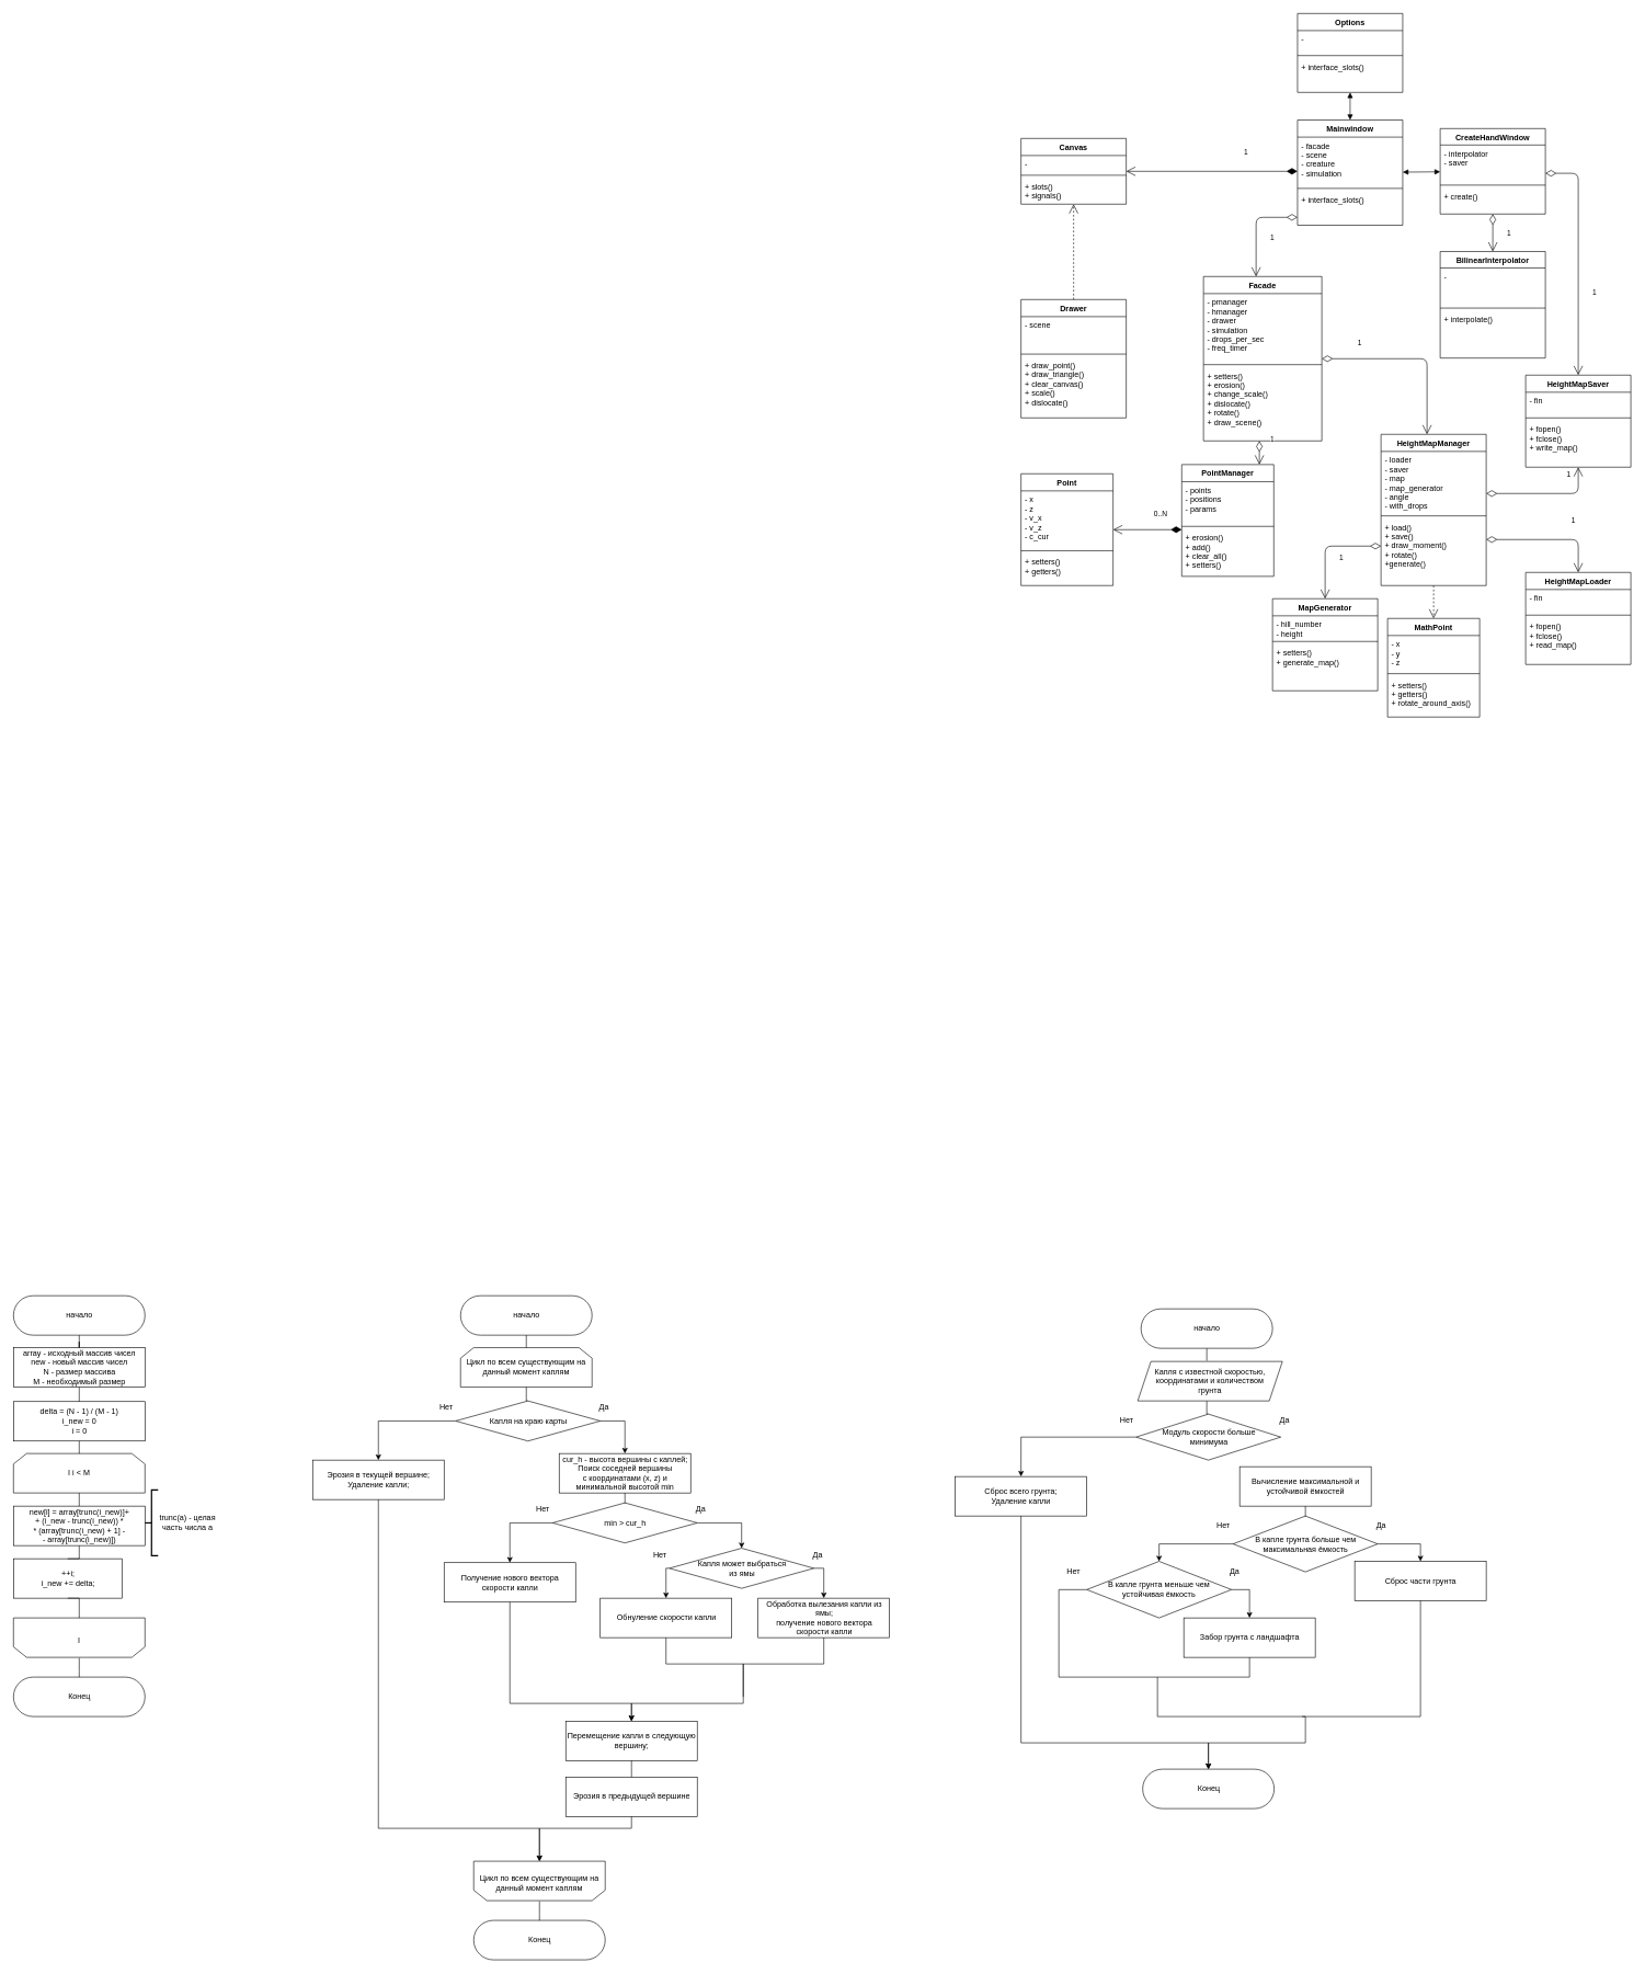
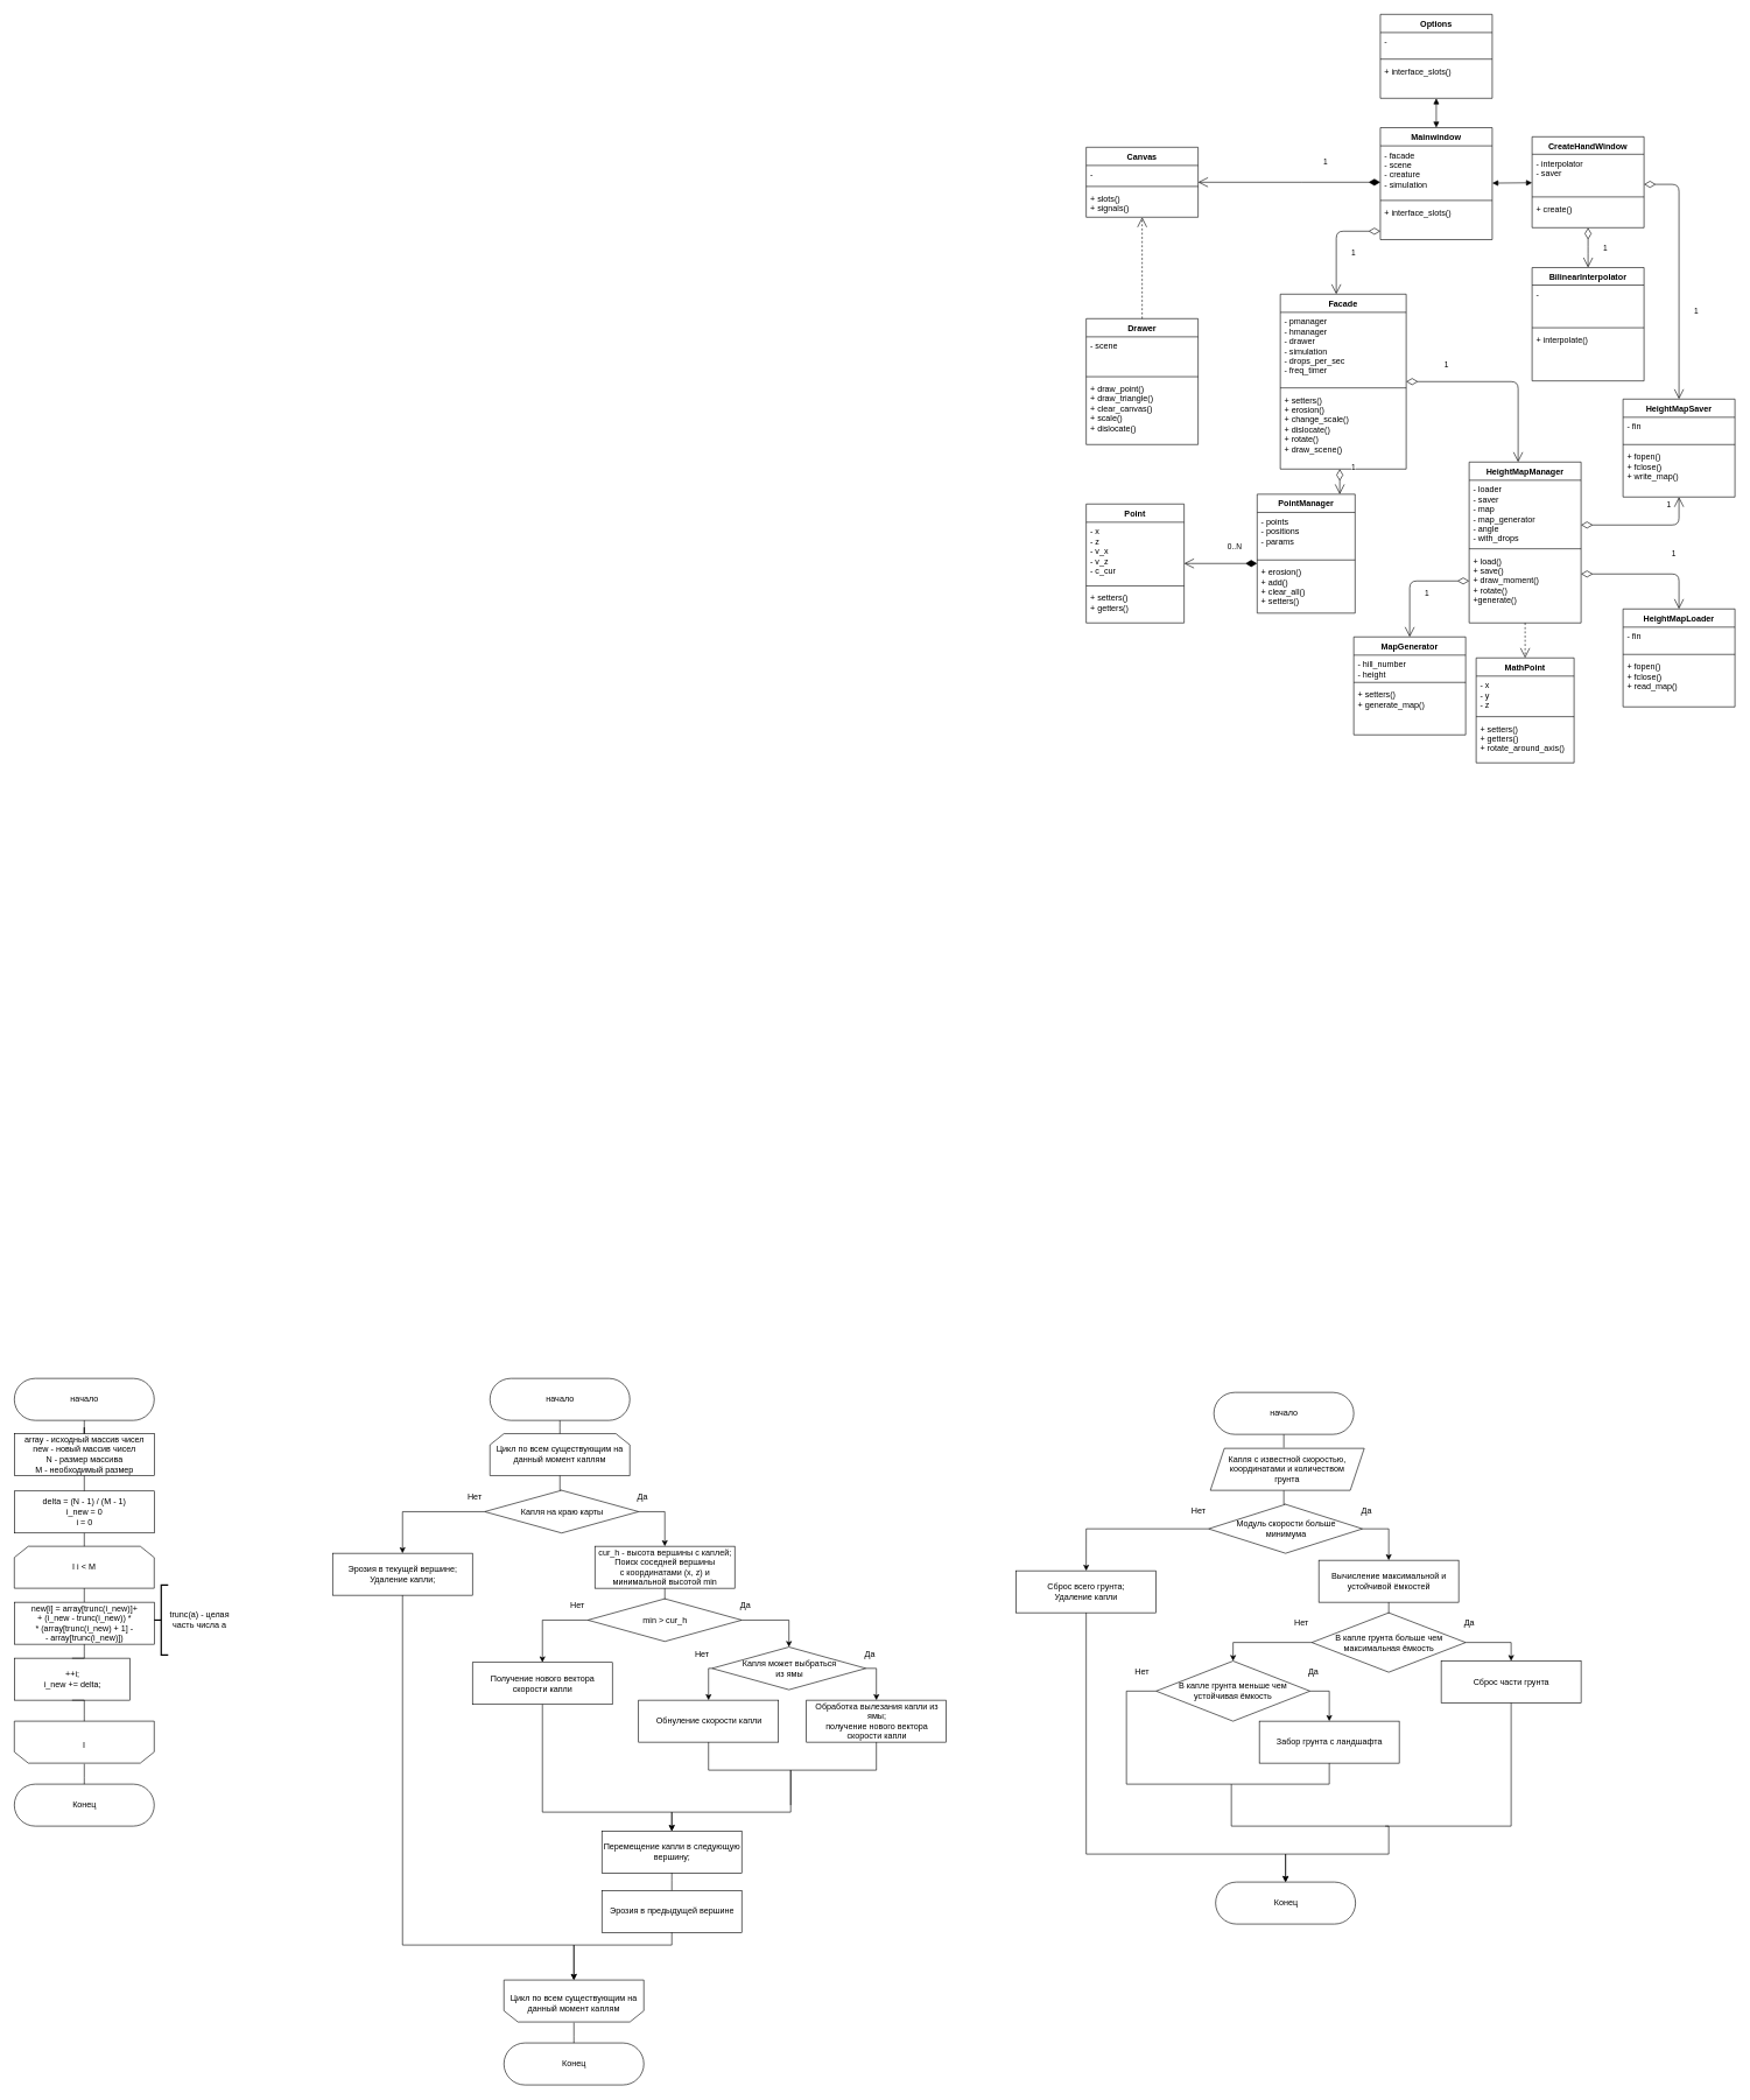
+ <mxCell id="51" style="edgeStyle=orthogonalEdgeStyle;rounded=0;orthogonalLoop=1;jettySize=auto;html=1;endArrow=classic;endFill=1;exitX=1;exitY=0.5;exitDx=0;exitDy=0;entryX=0.5;entryY=0;entryDx=0;entryDy=0;" parent="1" source="49" target="40" edge="1"><mxGeometry relative="1" as="geometry"><mxPoint x="1957.5" y="2210" as="sourcePoint" /><Array as="points"><mxPoint x="1985" y="2185" /></Array><mxPoint x="1985" y="2226" as="targetPoint" /></mxGeometry></mxCell>
